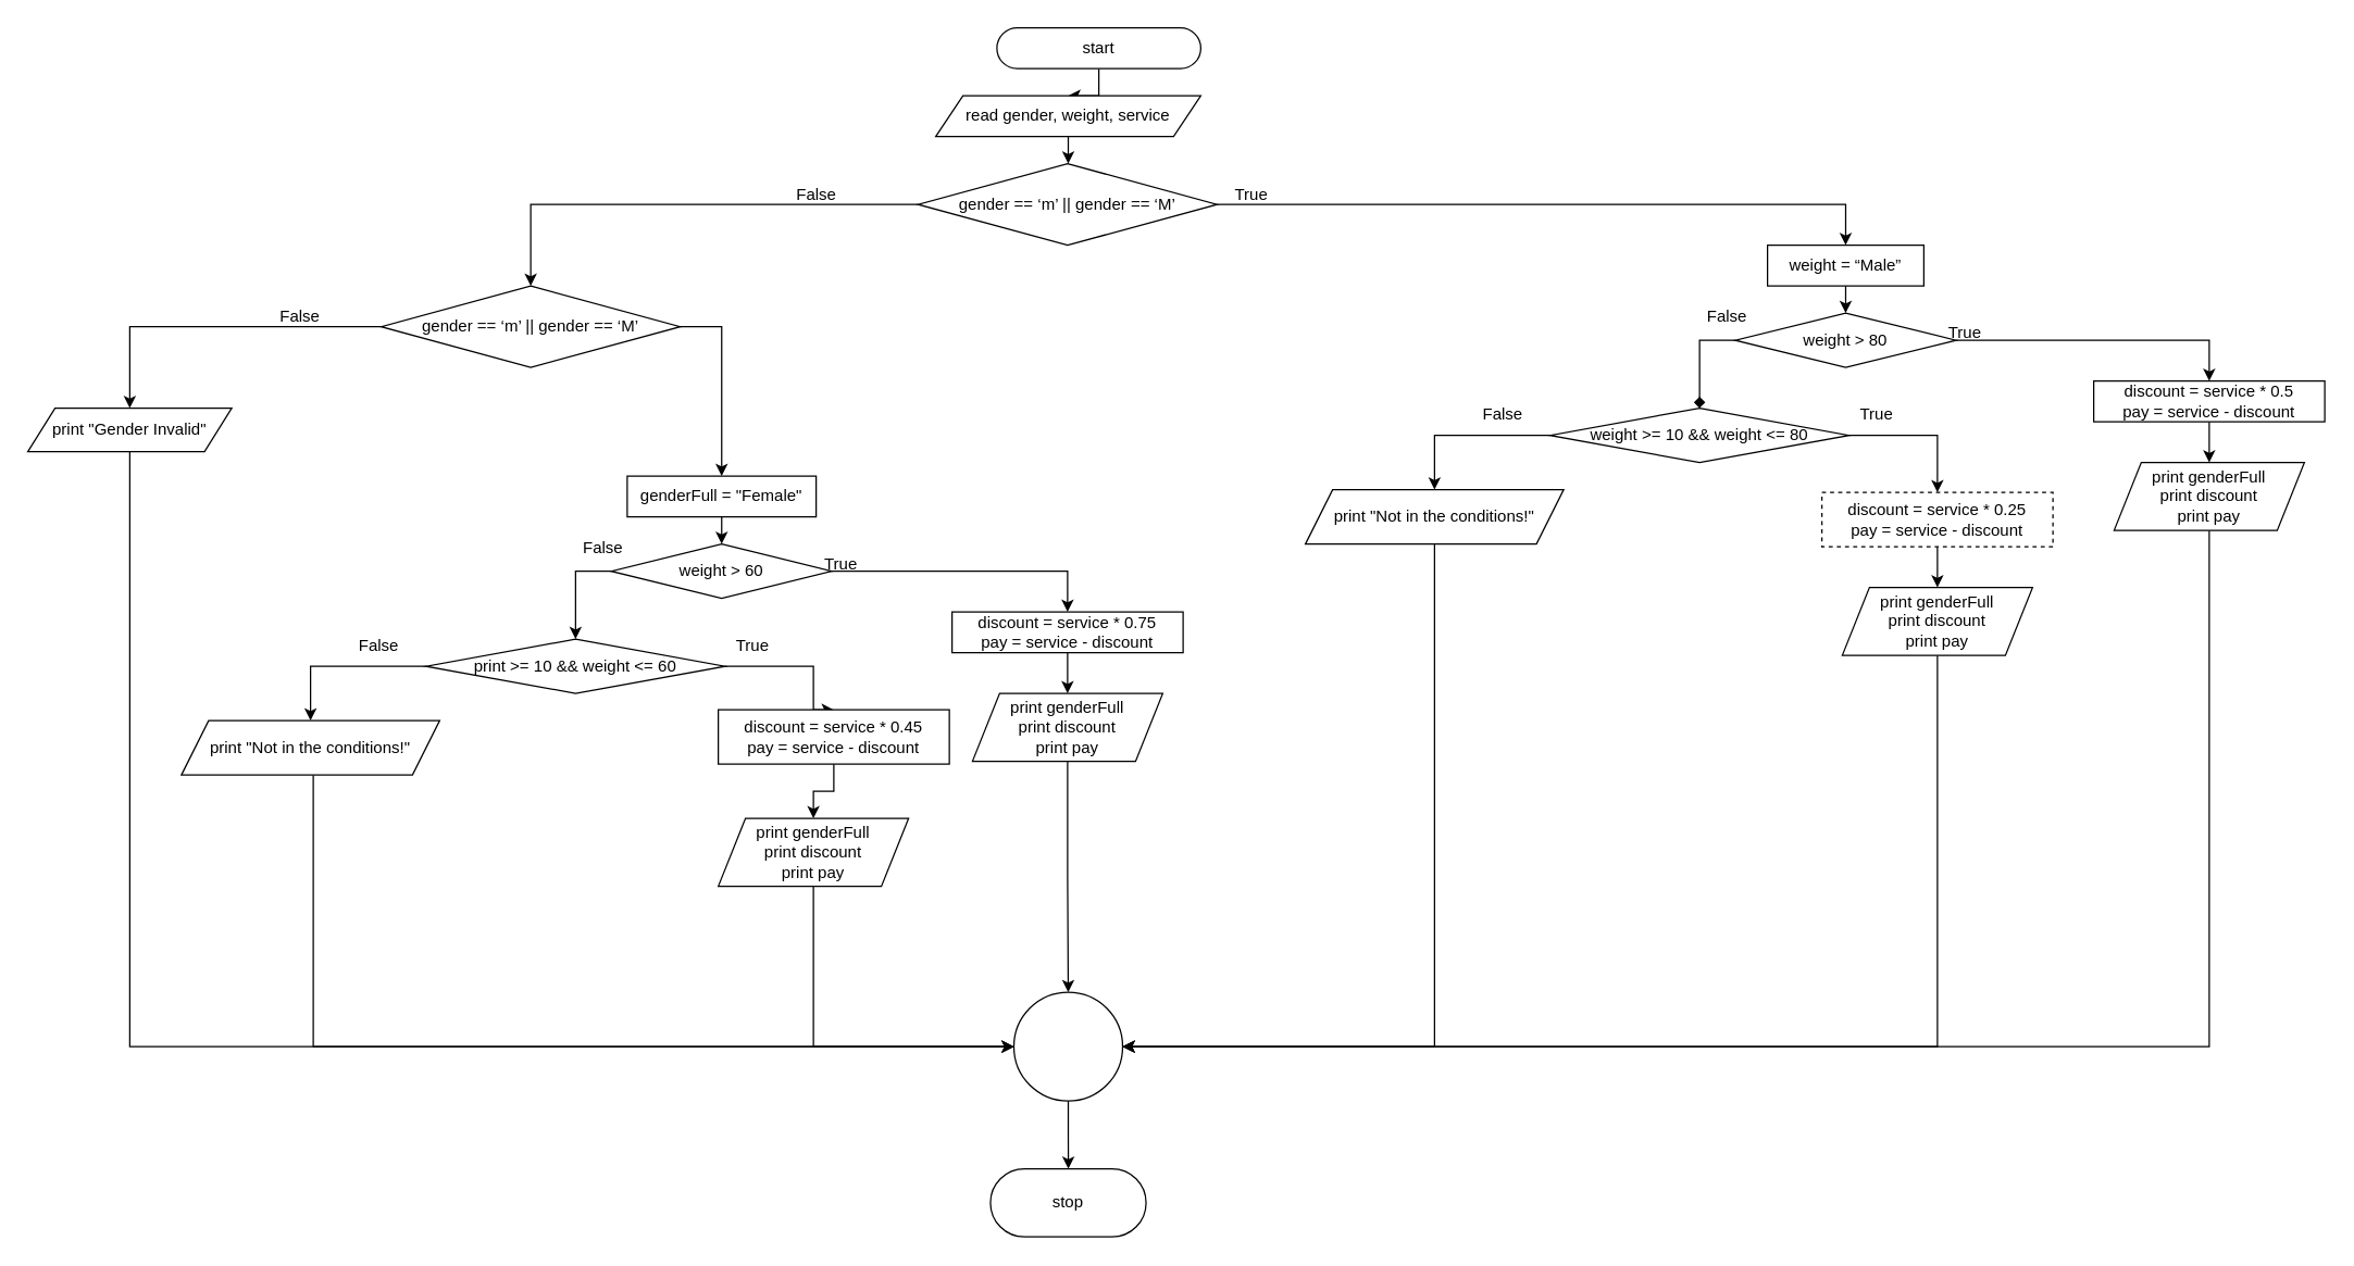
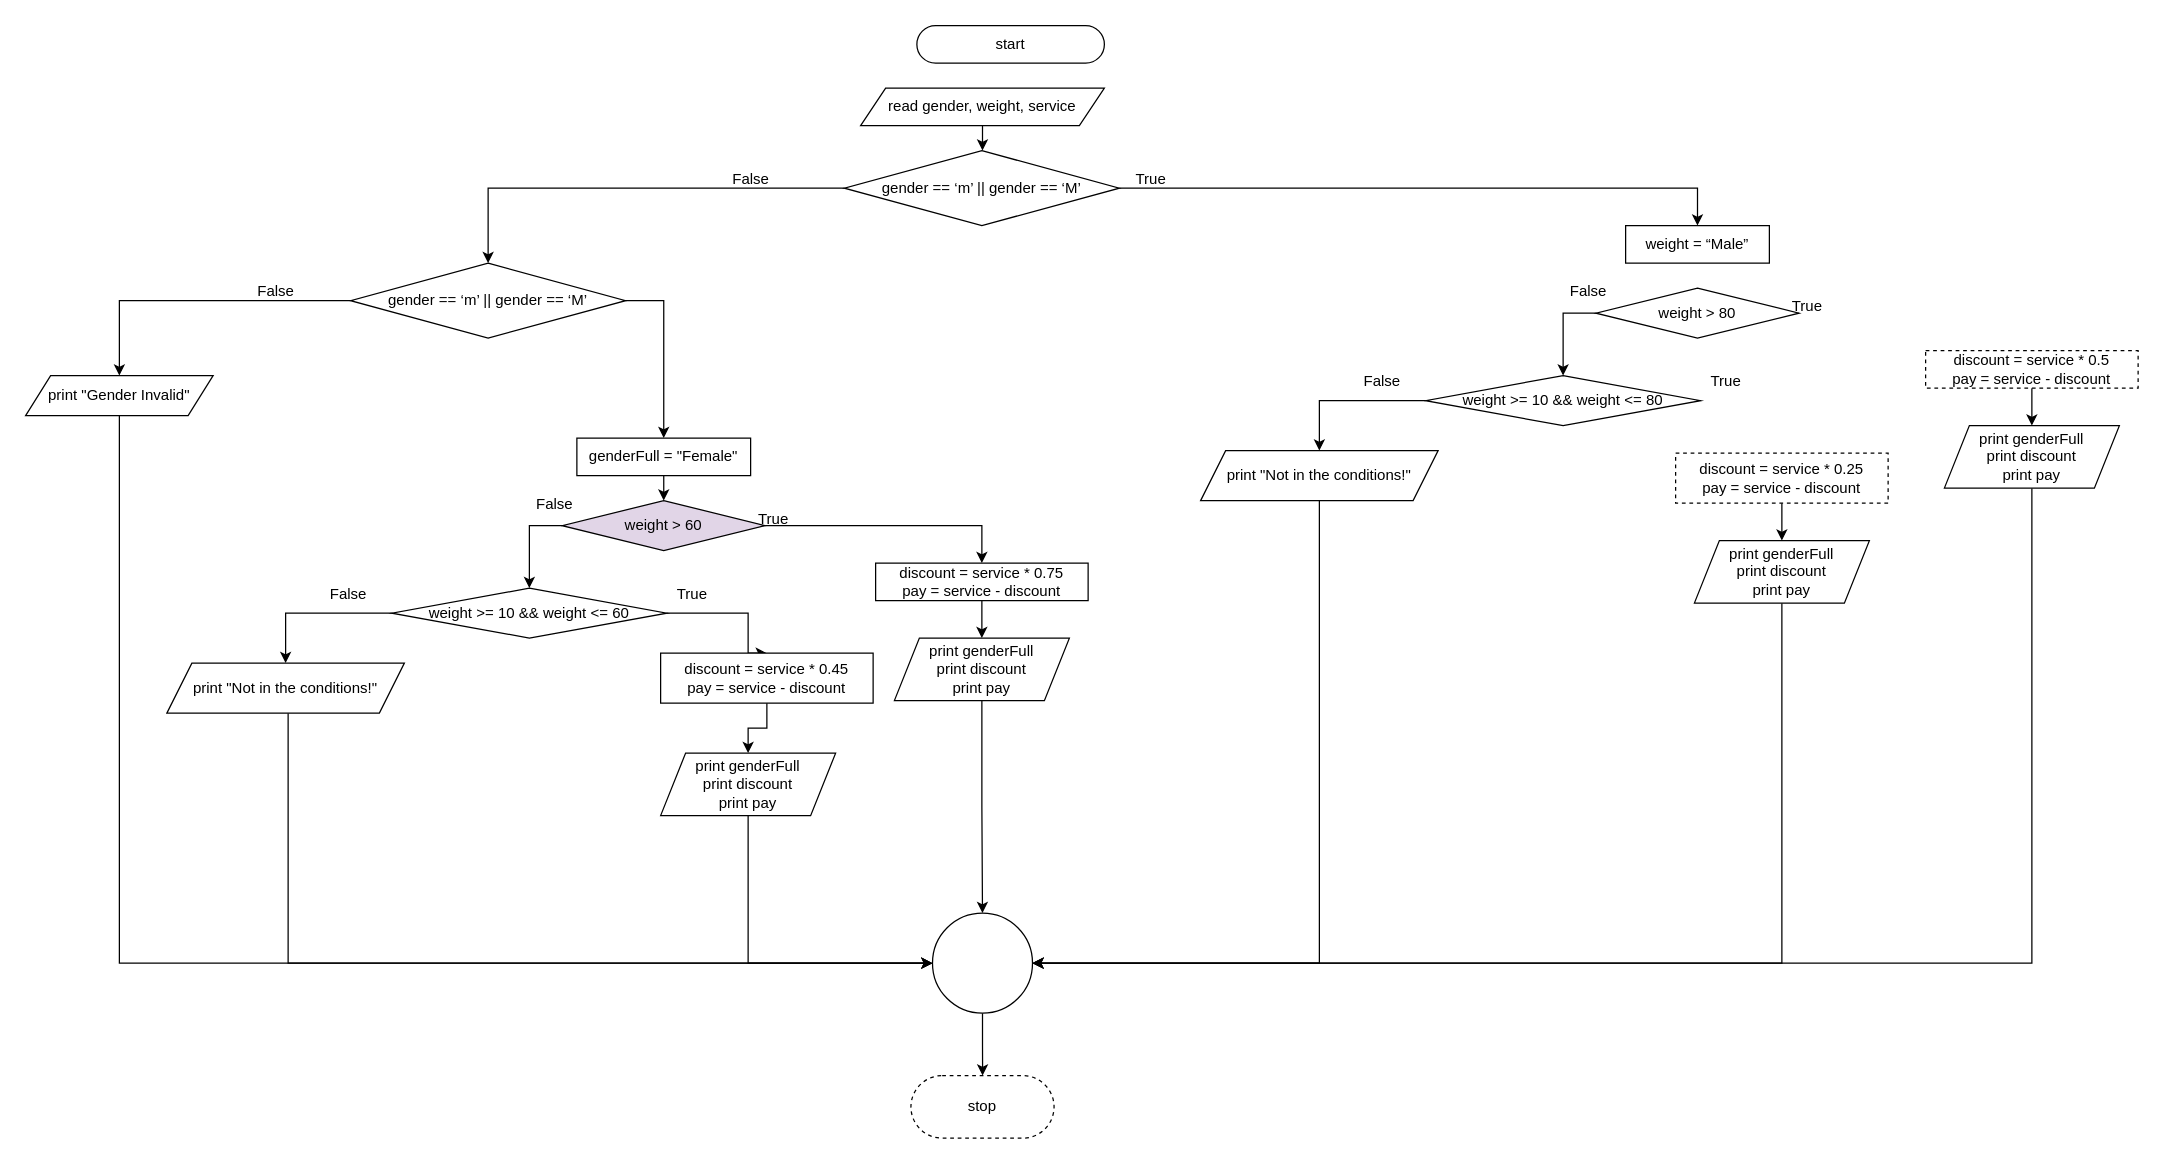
- <mxCell id="2" value="" style="edgeStyle=orthogonalEdgeStyle;rounded=0;orthogonalLoop=1;jettySize=auto;html=1;" edge="1" parent="1" source="3" target="5"><mxGeometry relative="1" as="geometry" /></mxCell>
- <mxCell id="8" value="" style="edgeStyle=orthogonalEdgeStyle;rounded=0;orthogonalLoop=1;jettySize=auto;html=1;" edge="1" parent="1" source="9" target="13"><mxGeometry relative="1" as="geometry" /></mxCell>
- <mxCell id="11" value="" style="edgeStyle=orthogonalEdgeStyle;rounded=0;orthogonalLoop=1;jettySize=auto;html=1;" edge="1" parent="1" source="13" target="16"><mxGeometry relative="1" as="geometry" /></mxCell>
- <mxCell id="12" style="edgeStyle=orthogonalEdgeStyle;rounded=0;orthogonalLoop=1;jettySize=auto;html=1;entryX=0.5;entryY=0;entryDx=0;entryDy=0;exitX=0;exitY=0.5;exitDx=0;exitDy=0;endArrow=diamond;" edge="1" parent="1" source="13" target="22"><mxGeometry relative="1" as="geometry"><mxPoint x="1250" y="290" as="targetPoint" /><mxPoint x="1270" y="250" as="sourcePoint" /></mxGeometry></mxCell>
+ <mxCell id="12" style="edgeStyle=orthogonalEdgeStyle;rounded=0;orthogonalLoop=1;jettySize=auto;html=1;entryX=0.5;entryY=0;entryDx=0;entryDy=0;exitX=0;exitY=0.5;exitDx=0;exitDy=0;" edge="1" parent="1" source="13" target="22"><mxGeometry relative="1" as="geometry"><mxPoint x="1250" y="290" as="targetPoint" /><mxPoint x="1270" y="250" as="sourcePoint" /></mxGeometry></mxCell>
- <mxCell id="16" value="&lt;div&gt;discount = service * 0.5&lt;/div&gt;&lt;div&gt;&lt;span style=&quot;background-color: initial;&quot;&gt;pay = service - discount&lt;/span&gt;&lt;/div&gt;" style="rounded=0;whiteSpace=wrap;html=1;" vertex="1" parent="1"><mxGeometry x="1540" y="280" width="170" height="30" as="geometry" /></mxCell>
+ <mxCell id="16" value="&lt;div&gt;discount = service * 0.5&lt;/div&gt;&lt;div&gt;&lt;span style=&quot;background-color: initial;&quot;&gt;pay = service - discount&lt;/span&gt;&lt;/div&gt;" style="rounded=0;whiteSpace=wrap;html=1;dashed=1;" vertex="1" parent="1"><mxGeometry x="1540" y="280" width="170" height="30" as="geometry" /></mxCell>
- <mxCell id="21" style="edgeStyle=orthogonalEdgeStyle;rounded=0;orthogonalLoop=1;jettySize=auto;html=1;entryX=0.5;entryY=0;entryDx=0;entryDy=0;exitX=1;exitY=0.5;exitDx=0;exitDy=0;" edge="1" parent="1" source="22" target="24"><mxGeometry relative="1" as="geometry"><Array as="points"><mxPoint x="1425" y="320" /></Array></mxGeometry></mxCell>
- <mxCell id="41" value="weight &amp;gt; 60" style="rhombus;whiteSpace=wrap;html=1;" vertex="1" parent="1"><mxGeometry x="449.25" y="400" width="162.5" height="40" as="geometry" /></mxCell>
+ <mxCell id="41" value="weight &amp;gt; 60" style="rhombus;whiteSpace=wrap;html=1;fillColor=#e1d5e7;" vertex="1" parent="1"><mxGeometry x="449.25" y="400" width="162.5" height="40" as="geometry" /></mxCell>
- <mxCell id="49" value="print &amp;gt;= 10 &amp;amp;&amp;amp; weight &amp;lt;= 60" style="rhombus;whiteSpace=wrap;html=1;" vertex="1" parent="1"><mxGeometry x="313" y="470" width="220" height="40" as="geometry" /></mxCell>
+ <mxCell id="49" value="weight &amp;gt;= 10 &amp;amp;&amp;amp; weight &amp;lt;= 60" style="rhombus;whiteSpace=wrap;html=1;" vertex="1" parent="1"><mxGeometry x="313" y="470" width="220" height="40" as="geometry" /></mxCell>
- <mxCell id="63" value="stop" style="rounded=1;whiteSpace=wrap;html=1;arcSize=50;" vertex="1" parent="1"><mxGeometry x="728.25" y="860" width="114.5" height="50" as="geometry" /></mxCell>
+ <mxCell id="63" value="stop" style="rounded=1;whiteSpace=wrap;html=1;arcSize=50;dashed=1;" vertex="1" parent="1"><mxGeometry x="728.25" y="860" width="114.5" height="50" as="geometry" /></mxCell>
